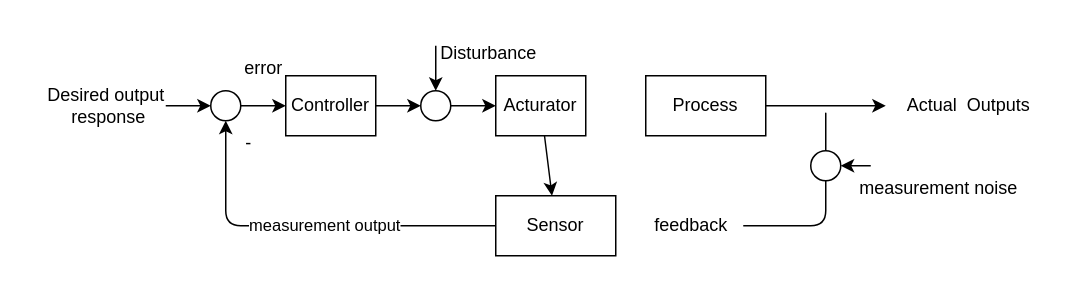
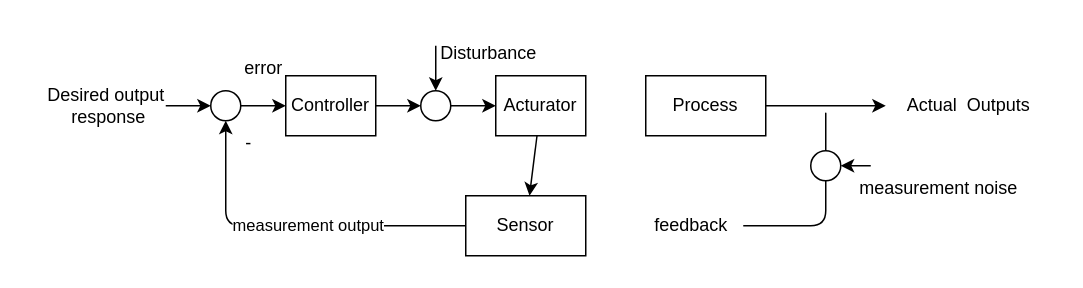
- <mxCell id="12" value="Sensor" style="rounded=0;whiteSpace=wrap;html=1;" vertex="1" parent="1"><mxGeometry x="330" y="130" width="80" height="40" as="geometry" /></mxCell>
+ <mxCell id="12" value="Sensor" style="rounded=0;whiteSpace=wrap;html=1;" vertex="1" parent="1"><mxGeometry x="310" y="130" width="80" height="40" as="geometry" /></mxCell>
